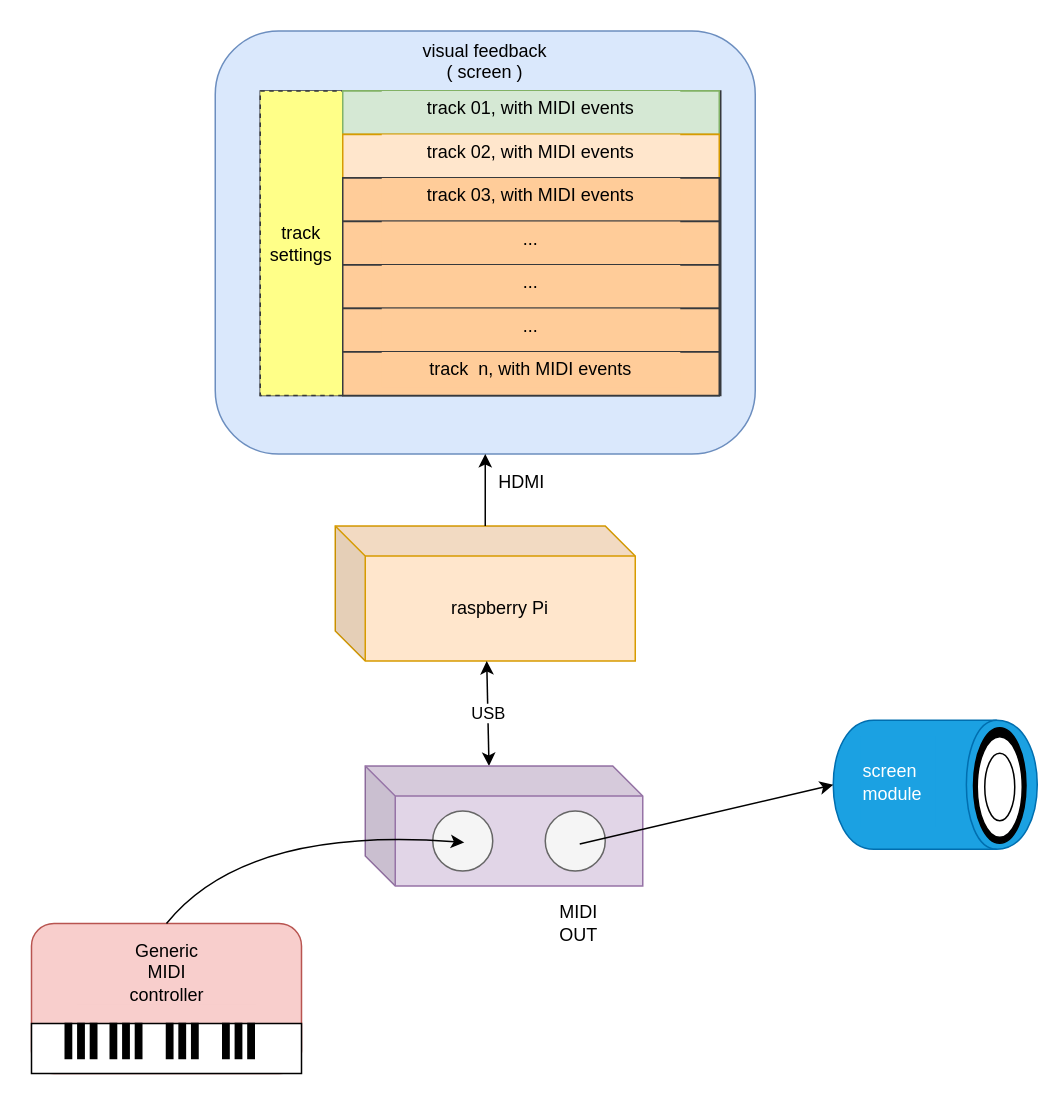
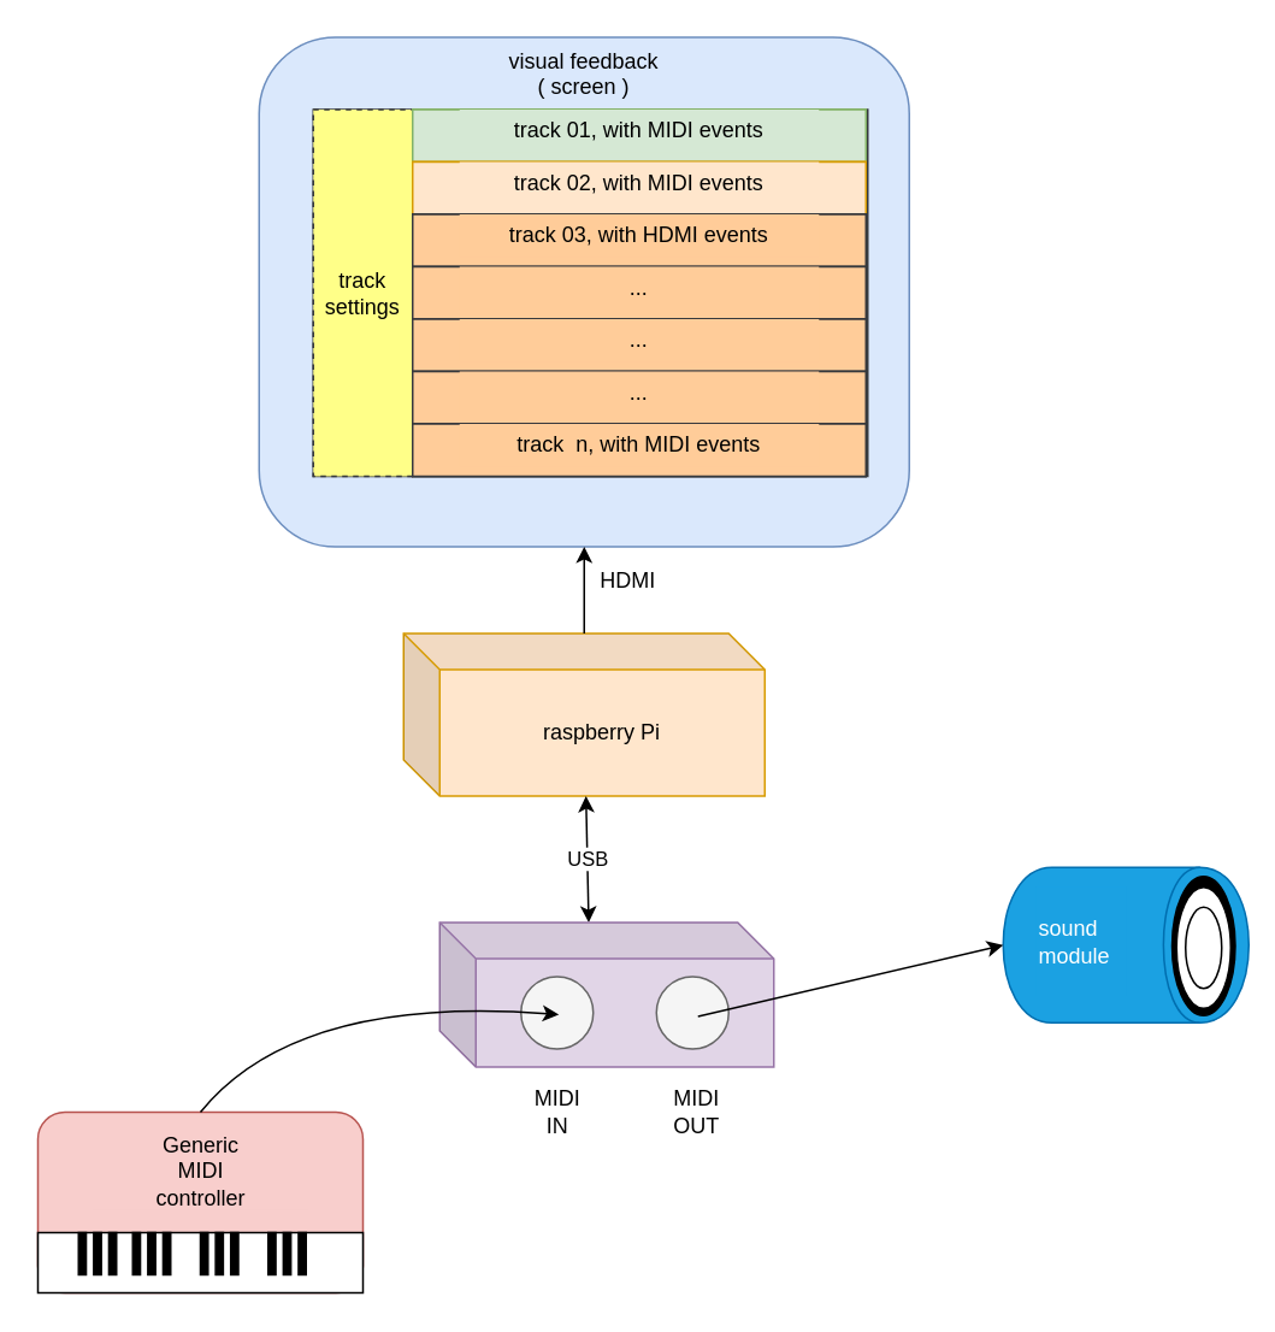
- <mxCell id="37" value="track 03, with MIDI events" style="rounded=0;whiteSpace=wrap;html=1;align=center;strokeColor=none;fillColor=#ffcc99;" parent="35" vertex="1"><mxGeometry x="26" width="199" height="23.821" as="geometry" /></mxCell>
+ <mxCell id="37" value="track 03, with HDMI events" style="rounded=0;whiteSpace=wrap;html=1;align=center;strokeColor=none;fillColor=#ffcc99;" parent="35" vertex="1"><mxGeometry x="26" width="199" height="23.821" as="geometry" /></mxCell>
- <mxCell id="16" value="screen module" style="rounded=0;whiteSpace=wrap;html=1;align=left;fillColor=#1ba1e2;strokeColor=none;fontColor=#ffffff;" parent="14" vertex="1"><mxGeometry y="36" width="50" height="60" as="geometry" /></mxCell>
+ <mxCell id="16" value="sound module" style="rounded=0;whiteSpace=wrap;html=1;align=left;fillColor=#1ba1e2;strokeColor=none;fontColor=#ffffff;" parent="14" vertex="1"><mxGeometry y="36" width="50" height="60" as="geometry" /></mxCell>
+ <mxCell id="60" value="MIDI&lt;br&gt;IN" style="rounded=0;whiteSpace=wrap;html=1;align=center;strokeColor=none;" parent="58" vertex="1"><mxGeometry x="47.5" y="90" width="35" height="30" as="geometry" /></mxCell>
